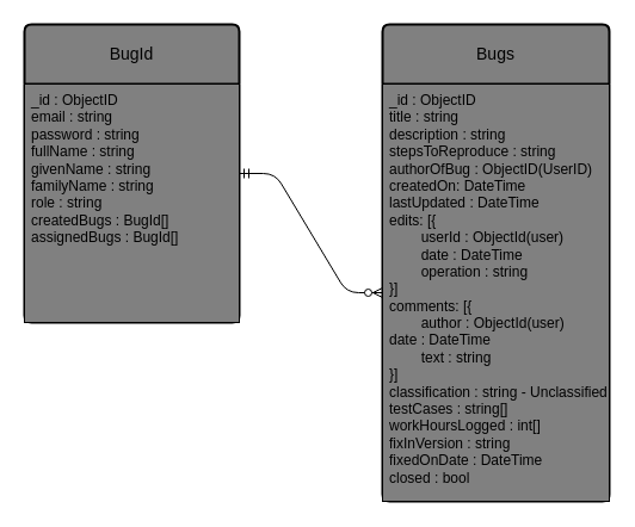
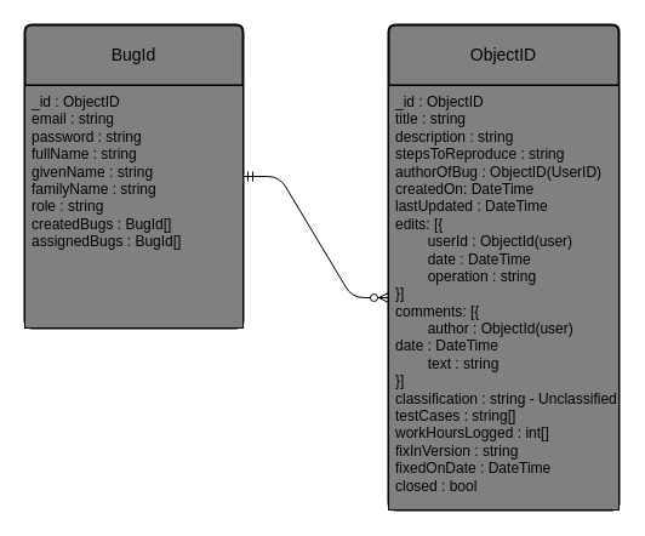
- <mxCell id="2" value="Bugs" style="swimlane;childLayout=stackLayout;horizontal=1;startSize=50;horizontalStack=0;rounded=1;fontSize=14;fontStyle=0;strokeWidth=2;resizeParent=0;resizeLast=1;shadow=0;dashed=0;align=center;arcSize=4;whiteSpace=wrap;html=1;strokeColor=light-dark(#000000,#EDEDED);fontColor=light-dark(#000000,#121212);fillColor=light-dark(#808080, #ededed);" vertex="1" parent="1"><mxGeometry x="320" y="20" width="190" height="400" as="geometry" /></mxCell>
+ <mxCell id="2" value="ObjectID" style="swimlane;childLayout=stackLayout;horizontal=1;startSize=50;horizontalStack=0;rounded=1;fontSize=14;fontStyle=0;strokeWidth=2;resizeParent=0;resizeLast=1;shadow=0;dashed=0;align=center;arcSize=4;whiteSpace=wrap;html=1;strokeColor=light-dark(#000000,#EDEDED);fontColor=light-dark(#000000,#121212);fillColor=light-dark(#808080, #ededed);" vertex="1" parent="1"><mxGeometry x="320" y="20" width="190" height="400" as="geometry" /></mxCell>
